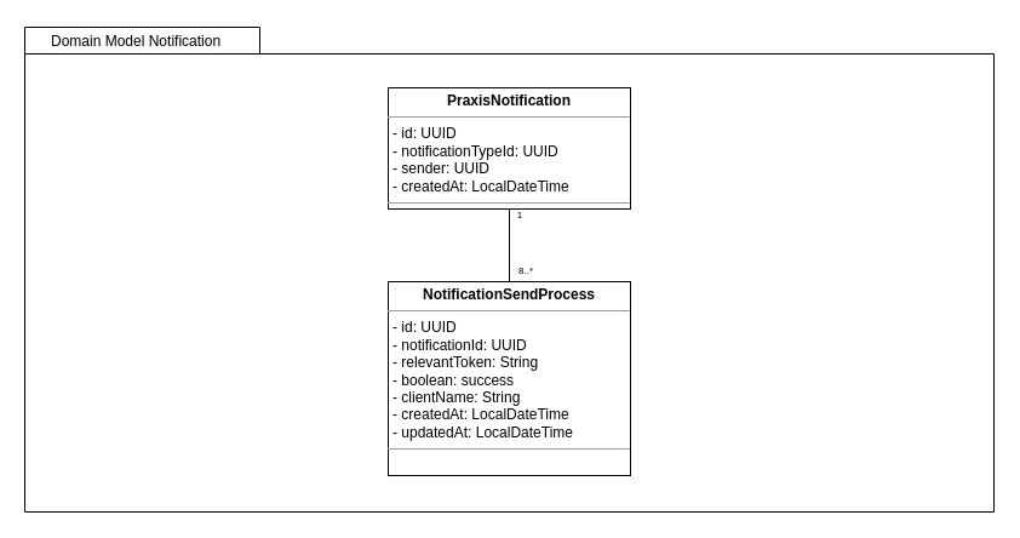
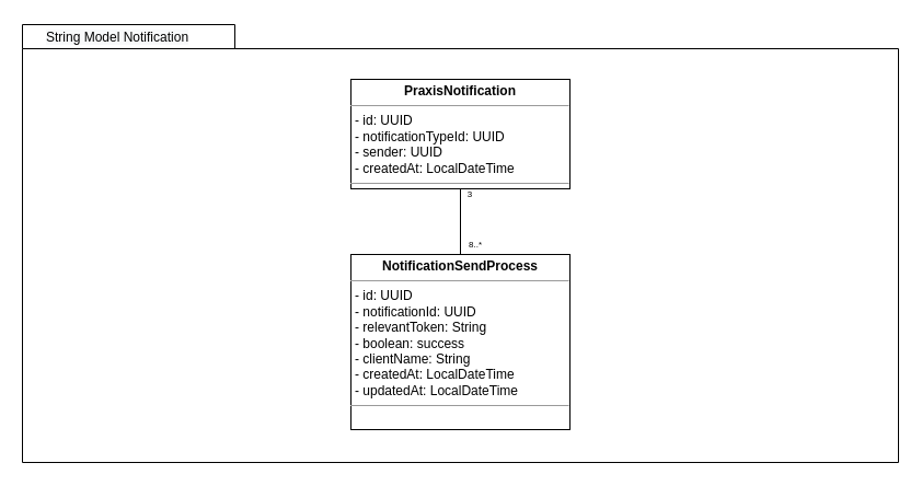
- <mxCell id="8" value="&lt;span style=&quot;color: rgb(0 , 0 , 0) ; font-family: &amp;#34;helvetica&amp;#34; ; font-size: 12px ; font-style: normal ; font-weight: 400 ; letter-spacing: normal ; text-align: center ; text-indent: 0px ; text-transform: none ; word-spacing: 0px ; background-color: rgb(248 , 249 , 250) ; display: inline ; float: none&quot;&gt;Domain Model Notification&lt;/span&gt;" style="text;whiteSpace=wrap;html=1;" vertex="1" parent="1"><mxGeometry x="40" y="20" width="180" height="20" as="geometry" /></mxCell>
+ <mxCell id="8" value="&lt;span style=&quot;color: rgb(0 , 0 , 0) ; font-family: &amp;#34;helvetica&amp;#34; ; font-size: 12px ; font-style: normal ; font-weight: 400 ; letter-spacing: normal ; text-align: center ; text-indent: 0px ; text-transform: none ; word-spacing: 0px ; background-color: rgb(248 , 249 , 250) ; display: inline ; float: none&quot;&gt;String Model Notification&lt;/span&gt;" style="text;whiteSpace=wrap;html=1;" vertex="1" parent="1"><mxGeometry x="40" y="20" width="180" height="20" as="geometry" /></mxCell>
- <mxCell id="6" value="&lt;font style=&quot;font-size: 8px&quot;&gt;1&lt;/font&gt;" style="text;html=1;strokeColor=none;fillColor=none;align=center;verticalAlign=middle;whiteSpace=wrap;rounded=0;" vertex="1" parent="1"><mxGeometry x="409" y="166" width="40" height="20" as="geometry" /></mxCell>
+ <mxCell id="6" value="&lt;font style=&quot;font-size: 8px&quot;&gt;3&lt;/font&gt;" style="text;html=1;strokeColor=none;fillColor=none;align=center;verticalAlign=middle;whiteSpace=wrap;rounded=0;" vertex="1" parent="1"><mxGeometry x="409" y="166" width="40" height="20" as="geometry" /></mxCell>
